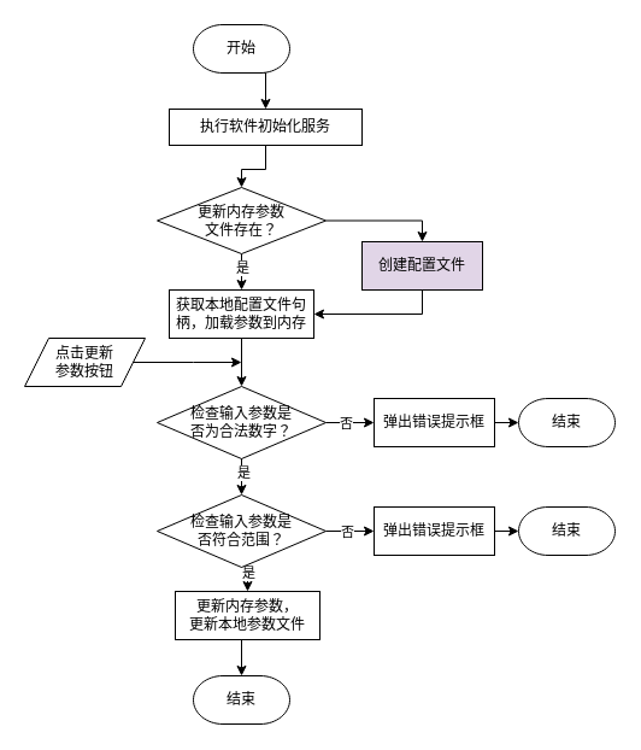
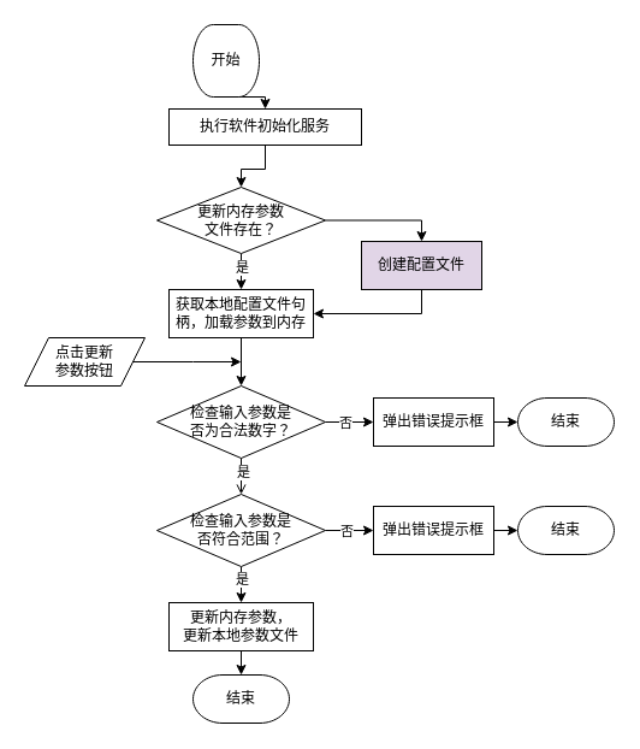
- <mxCell id="3" value="开始" style="strokeWidth=1;html=1;shape=mxgraph.flowchart.terminator;whiteSpace=wrap;" parent="1" vertex="1"><mxGeometry x="160" y="20" width="80" height="40" as="geometry" /></mxCell>
+ <mxCell id="3" value="开始" style="strokeWidth=1;html=1;shape=mxgraph.flowchart.terminator;whiteSpace=wrap;" parent="1" vertex="1"><mxGeometry x="160" y="20" width="55" height="60" as="geometry" /></mxCell>
- <mxCell id="23" style="edgeStyle=orthogonalEdgeStyle;rounded=0;orthogonalLoop=1;jettySize=auto;html=1;exitX=0.5;exitY=1;exitDx=0;exitDy=0;exitPerimeter=0;entryX=0.5;entryY=0;entryDx=0;entryDy=0;entryPerimeter=0;" parent="1" source="13" target="22" edge="1"><mxGeometry relative="1" as="geometry" /></mxCell>
+ <mxCell id="23" style="edgeStyle=orthogonalEdgeStyle;rounded=0;orthogonalLoop=1;jettySize=auto;html=1;exitX=0.5;exitY=1;exitDx=0;exitDy=0;exitPerimeter=0;entryX=0.5;entryY=0;entryDx=0;entryDy=0;entryPerimeter=0;endArrow=open;" parent="1" source="13" target="22" edge="1"><mxGeometry relative="1" as="geometry" /></mxCell>
- <mxCell id="25" value="更新内存参数，&lt;div&gt;更新本地参数文件&lt;/div&gt;" style="rounded=0;whiteSpace=wrap;html=1;" parent="1" vertex="1"><mxGeometry x="145" y="490" width="120" height="40" as="geometry" /></mxCell>
+ <mxCell id="25" value="更新内存参数，&lt;div&gt;更新本地参数文件&lt;/div&gt;" style="rounded=0;whiteSpace=wrap;html=1;" parent="1" vertex="1"><mxGeometry x="140" y="500" width="120" height="40" as="geometry" /></mxCell>
